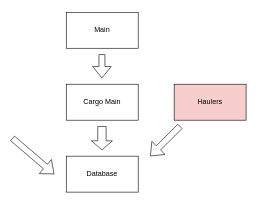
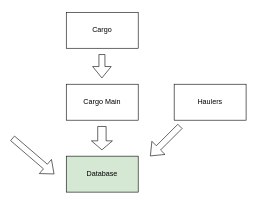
- <mxCell id="2" value="Main" style="rounded=0;whiteSpace=wrap;html=1;" vertex="1" parent="1"><mxGeometry x="110" y="20" width="120" height="60" as="geometry" /></mxCell>
+ <mxCell id="2" value="Cargo" style="rounded=0;whiteSpace=wrap;html=1;" vertex="1" parent="1"><mxGeometry x="110" y="20" width="120" height="60" as="geometry" /></mxCell>
- <mxCell id="4" value="Haulers" style="rounded=0;whiteSpace=wrap;html=1;fillColor=#f8cecc;" vertex="1" parent="1"><mxGeometry x="290" y="140" width="120" height="60" as="geometry" /></mxCell>
+ <mxCell id="4" value="Haulers" style="rounded=0;whiteSpace=wrap;html=1;" vertex="1" parent="1"><mxGeometry x="290" y="140" width="120" height="60" as="geometry" /></mxCell>
- <mxCell id="5" value="Database" style="rounded=0;whiteSpace=wrap;html=1;" vertex="1" parent="1"><mxGeometry x="110" y="260" width="120" height="60" as="geometry" /></mxCell>
+ <mxCell id="5" value="Database" style="rounded=0;whiteSpace=wrap;html=1;fillColor=#d5e8d4;" vertex="1" parent="1"><mxGeometry x="110" y="260" width="120" height="60" as="geometry" /></mxCell>
